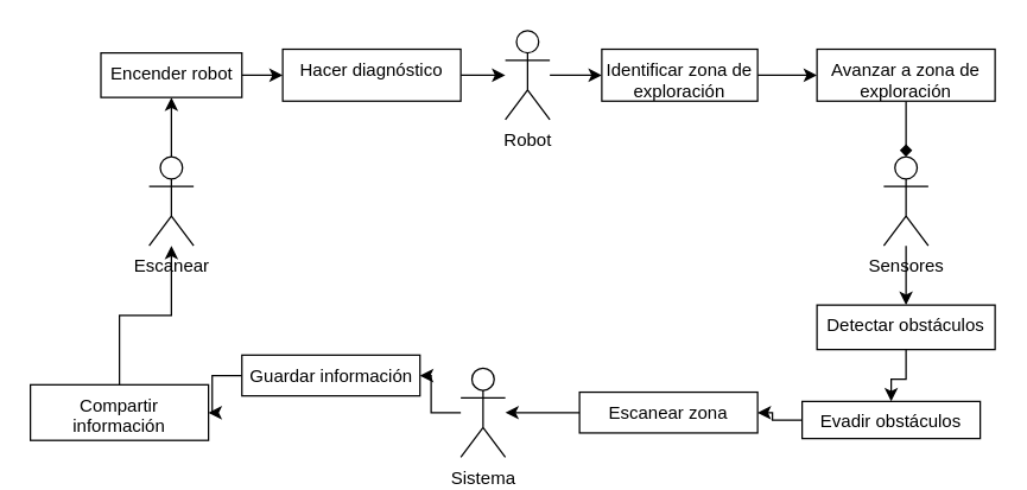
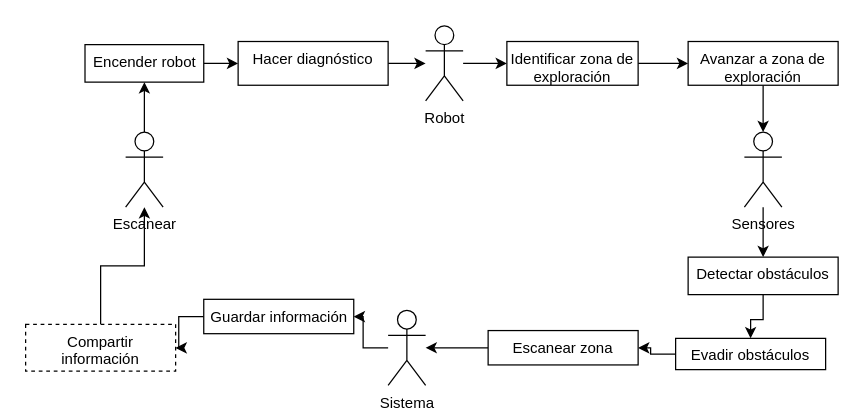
- <mxCell id="16" value="" style="edgeStyle=orthogonalEdgeStyle;rounded=0;orthogonalLoop=1;jettySize=auto;html=1;endArrow=diamond;" edge="1" parent="1" source="17" target="5"><mxGeometry relative="1" as="geometry" /></mxCell>
+ <mxCell id="16" value="" style="edgeStyle=orthogonalEdgeStyle;rounded=0;orthogonalLoop=1;jettySize=auto;html=1;" edge="1" parent="1" source="17" target="5"><mxGeometry relative="1" as="geometry" /></mxCell>
- <mxCell id="27" value="Compartir información" style="whiteSpace=wrap;html=1;verticalAlign=top;" vertex="1" parent="1"><mxGeometry x="20" y="258.75" width="120" height="37.5" as="geometry" /></mxCell>
+ <mxCell id="27" value="Compartir información" style="whiteSpace=wrap;html=1;verticalAlign=top;dashed=1;" vertex="1" parent="1"><mxGeometry x="20" y="258.75" width="120" height="37.5" as="geometry" /></mxCell>
